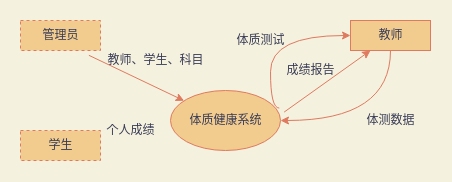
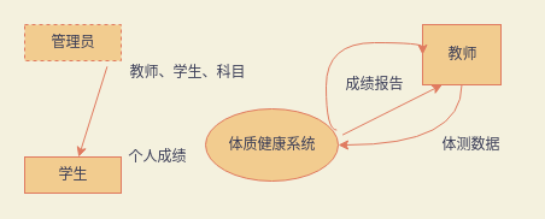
- <mxCell id="7" value="教师" style="html=1;dashed=0;whitespace=wrap;fillColor=#F2CC8F;strokeColor=#E07A5F;fontColor=#393C56;" vertex="1" parent="1"><mxGeometry x="350" y="20" width="80" height="30" as="geometry" /></mxCell>
+ <mxCell id="7" value="教师" style="html=1;dashed=0;whitespace=wrap;fillColor=#F2CC8F;strokeColor=#E07A5F;fontColor=#393C56;" vertex="1" parent="1"><mxGeometry x="350" y="20" width="65" height="50" as="geometry" /></mxCell>
- <mxCell id="10" value="体质测试" style="text;html=1;align=center;verticalAlign=middle;resizable=0;points=[];autosize=1;strokeColor=none;fillColor=none;fontColor=#393C56;" vertex="1" parent="1"><mxGeometry x="230" y="30" width="60" height="20" as="geometry" /></mxCell>
- <mxCell id="5" value="" style="endArrow=classic;html=1;rounded=0;exitX=0.855;exitY=1.16;exitDx=0;exitDy=0;exitPerimeter=0;labelBackgroundColor=#F4F1DE;strokeColor=#E07A5F;fontColor=#393C56;" edge="1" parent="1" source="4" target="3"><mxGeometry width="50" height="50" relative="1" as="geometry"><mxPoint x="300" y="280" as="sourcePoint" /><mxPoint x="350" y="230" as="targetPoint" /></mxGeometry></mxCell>
+ <mxCell id="5" value="" style="endArrow=classic;html=1;rounded=0;exitX=0.855;exitY=1.16;exitDx=0;exitDy=0;exitPerimeter=0;labelBackgroundColor=#F4F1DE;strokeColor=#E07A5F;fontColor=#393C56;" edge="1" parent="1" source="4" target="2"><mxGeometry width="50" height="50" relative="1" as="geometry"><mxPoint x="300" y="280" as="sourcePoint" /><mxPoint x="350" y="230" as="targetPoint" /></mxGeometry></mxCell>
- <mxCell id="2" value="学生" style="html=1;dashed=1;whitespace=wrap;fillColor=#F2CC8F;strokeColor=#E07A5F;fontColor=#393C56;" vertex="1" parent="1"><mxGeometry x="20" y="130" width="80" height="30" as="geometry" /></mxCell>
+ <mxCell id="2" value="学生" style="html=1;dashed=0;whitespace=wrap;fillColor=#F2CC8F;strokeColor=#E07A5F;fontColor=#393C56;" vertex="1" parent="1"><mxGeometry x="20" y="130" width="80" height="30" as="geometry" /></mxCell>
